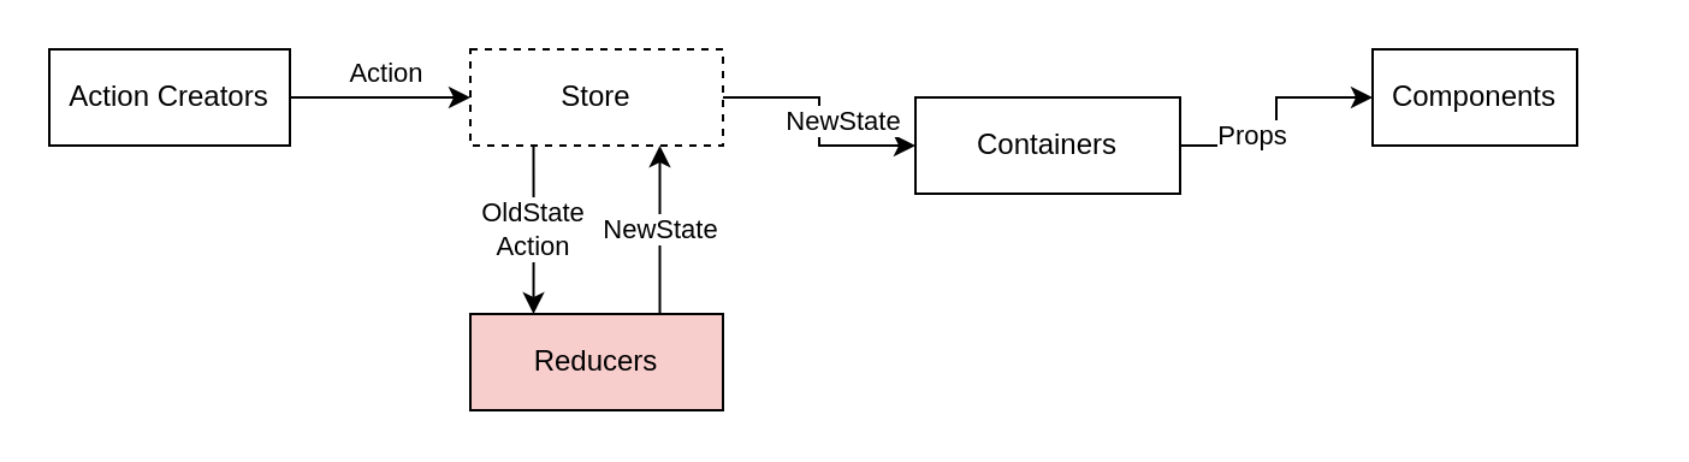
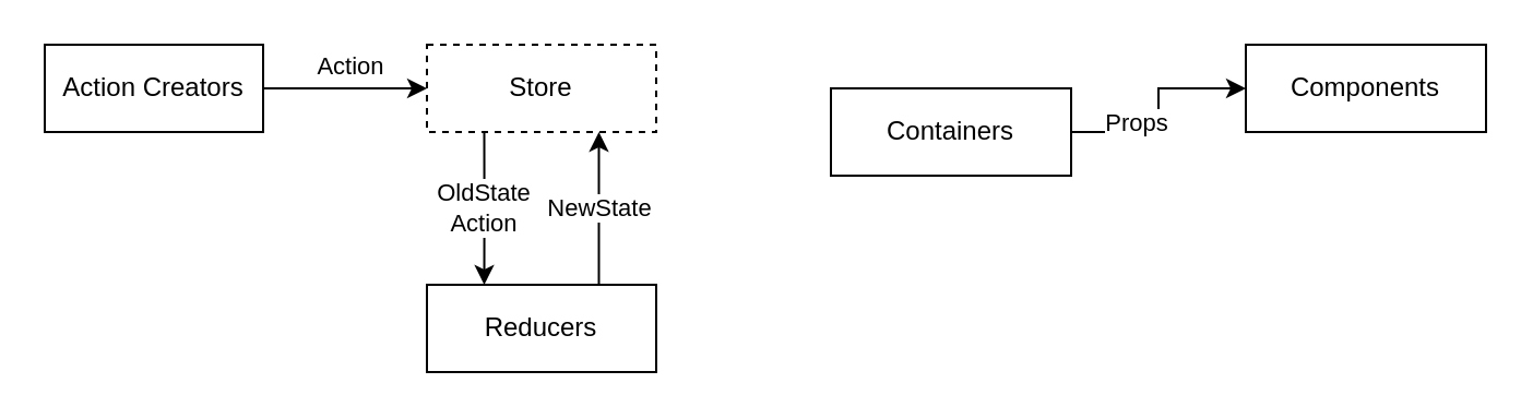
- <mxCell id="9" value="Components" style="rounded=0;whiteSpace=wrap;html=1;" vertex="1" parent="1"><mxGeometry x="570" y="20" width="85" height="40" as="geometry" /></mxCell>
+ <mxCell id="9" value="Components" style="rounded=0;whiteSpace=wrap;html=1;" vertex="1" parent="1"><mxGeometry x="570" y="20" width="110" height="40" as="geometry" /></mxCell>
- <mxCell id="4" value="NewState" style="edgeStyle=orthogonalEdgeStyle;rounded=0;orthogonalLoop=1;jettySize=auto;html=1;exitX=1;exitY=0.5;exitDx=0;exitDy=0;entryX=0;entryY=0.5;entryDx=0;entryDy=0;" edge="1" parent="1" source="6" target="8"><mxGeometry y="10" relative="1" as="geometry"><mxPoint as="offset" /></mxGeometry></mxCell>
- <mxCell id="11" value="Reducers" style="rounded=0;whiteSpace=wrap;html=1;fillColor=#f8cecc;" vertex="1" parent="1"><mxGeometry x="195" y="130" width="105" height="40" as="geometry" /></mxCell>
+ <mxCell id="11" value="Reducers" style="rounded=0;whiteSpace=wrap;html=1;" vertex="1" parent="1"><mxGeometry x="195" y="130" width="105" height="40" as="geometry" /></mxCell>
